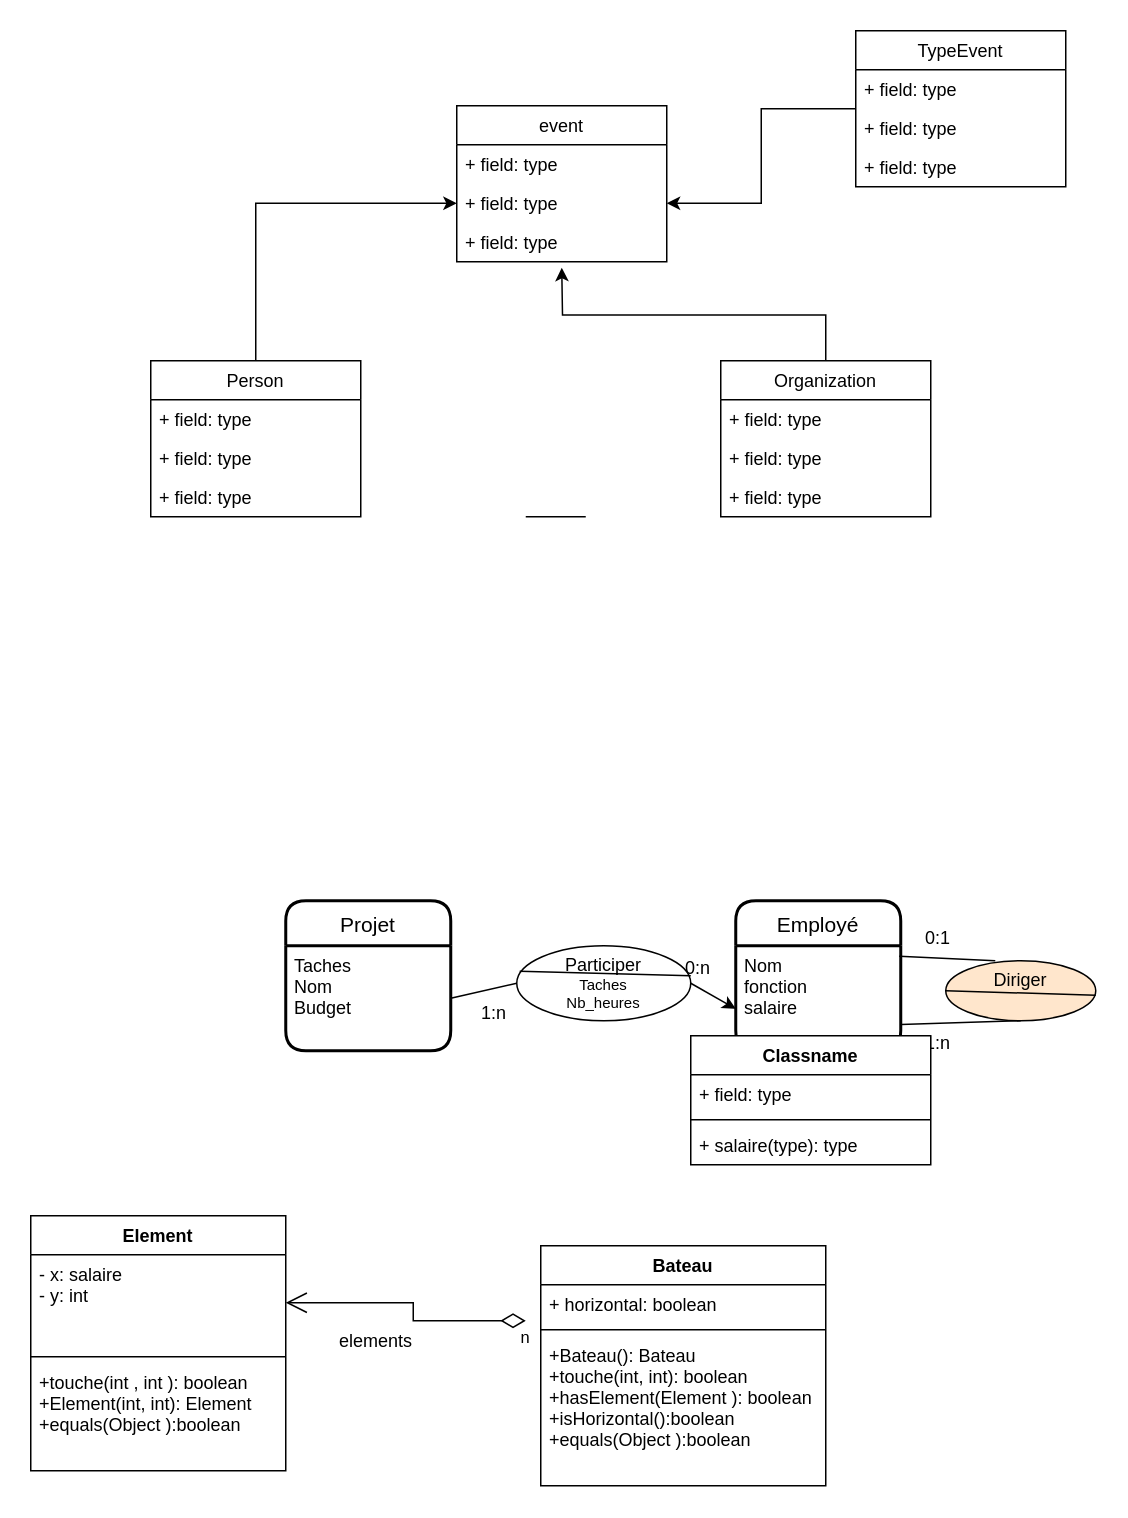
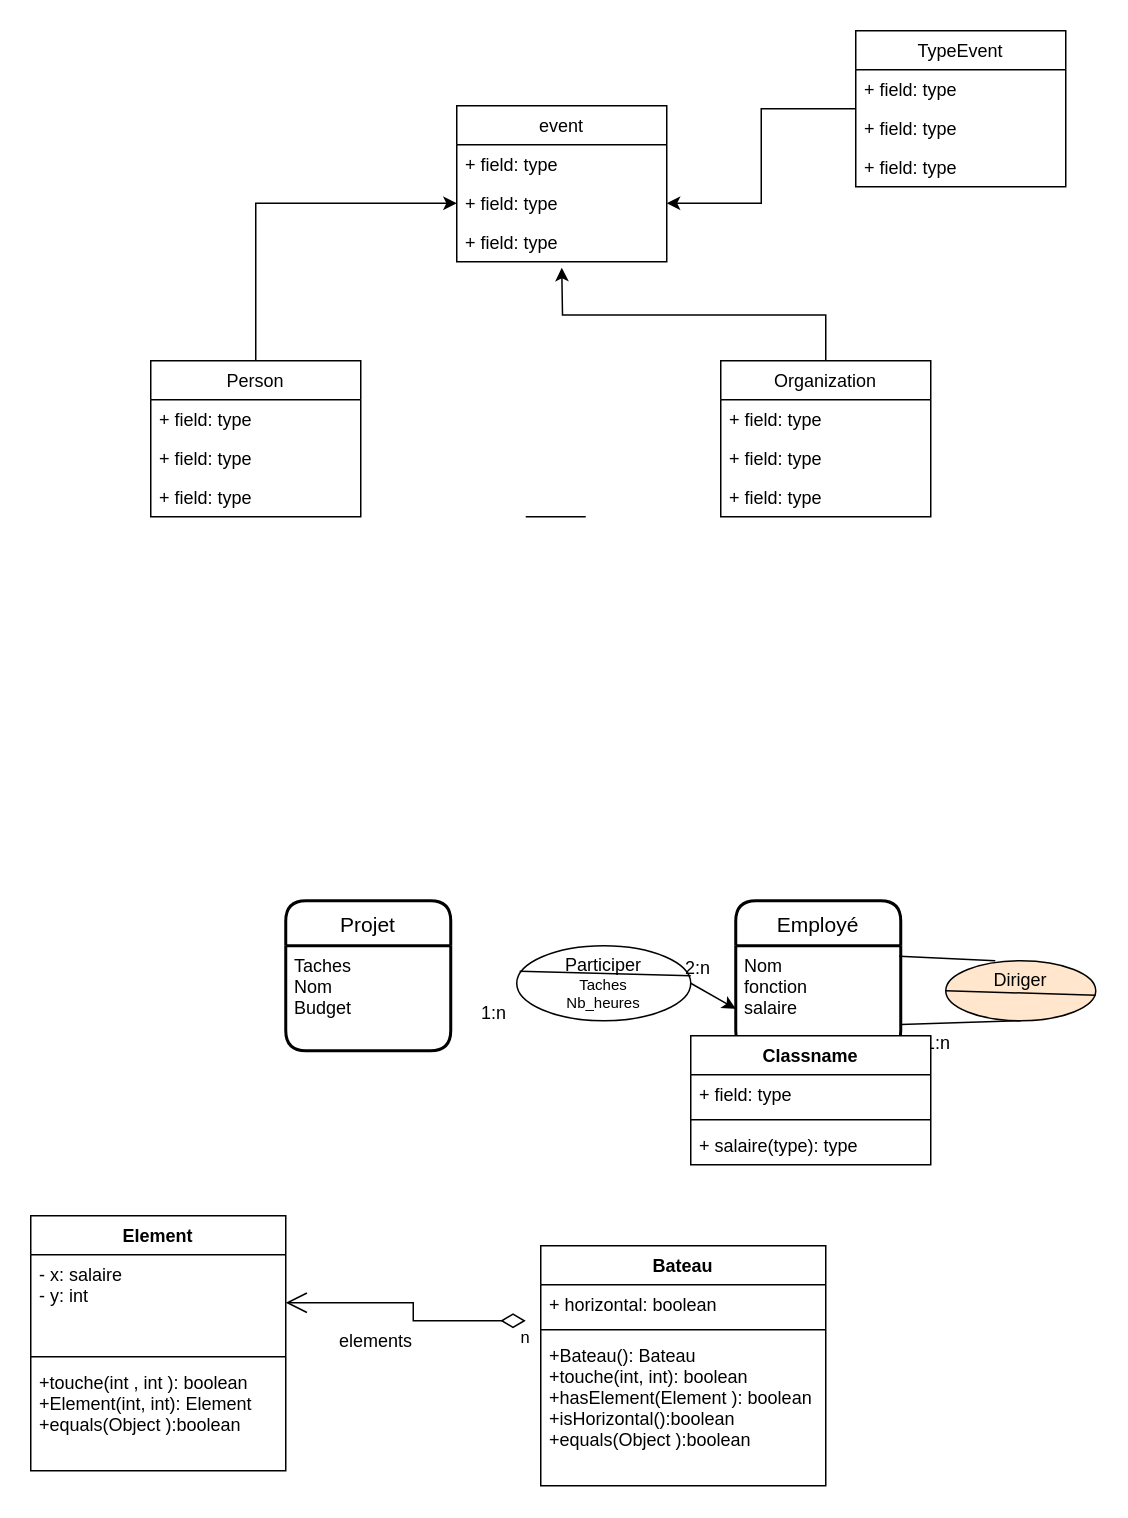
- <mxCell id="32" value="0:1" style="text;html=1;strokeColor=none;fillColor=none;align=center;verticalAlign=middle;whiteSpace=wrap;rounded=0;" parent="1" vertex="1"><mxGeometry x="610" y="610" width="30" height="30" as="geometry" /></mxCell>
- <mxCell id="29" value="0:n" style="text;html=1;strokeColor=none;fillColor=none;align=center;verticalAlign=middle;whiteSpace=wrap;rounded=0;" parent="1" vertex="1"><mxGeometry x="450" y="630" width="30" height="30" as="geometry" /></mxCell>
+ <mxCell id="29" value="2:n" style="text;html=1;strokeColor=none;fillColor=none;align=center;verticalAlign=middle;whiteSpace=wrap;rounded=0;" parent="1" vertex="1"><mxGeometry x="450" y="630" width="30" height="30" as="geometry" /></mxCell>
- <mxCell id="27" value="" style="endArrow=none;html=1;rounded=0;exitX=1;exitY=0.5;exitDx=0;exitDy=0;entryX=0;entryY=0.5;entryDx=0;entryDy=0;" parent="1" source="23" target="26" edge="1"><mxGeometry relative="1" as="geometry"><mxPoint x="290" y="1020" as="sourcePoint" /><mxPoint x="450" y="1020" as="targetPoint" /></mxGeometry></mxCell>
